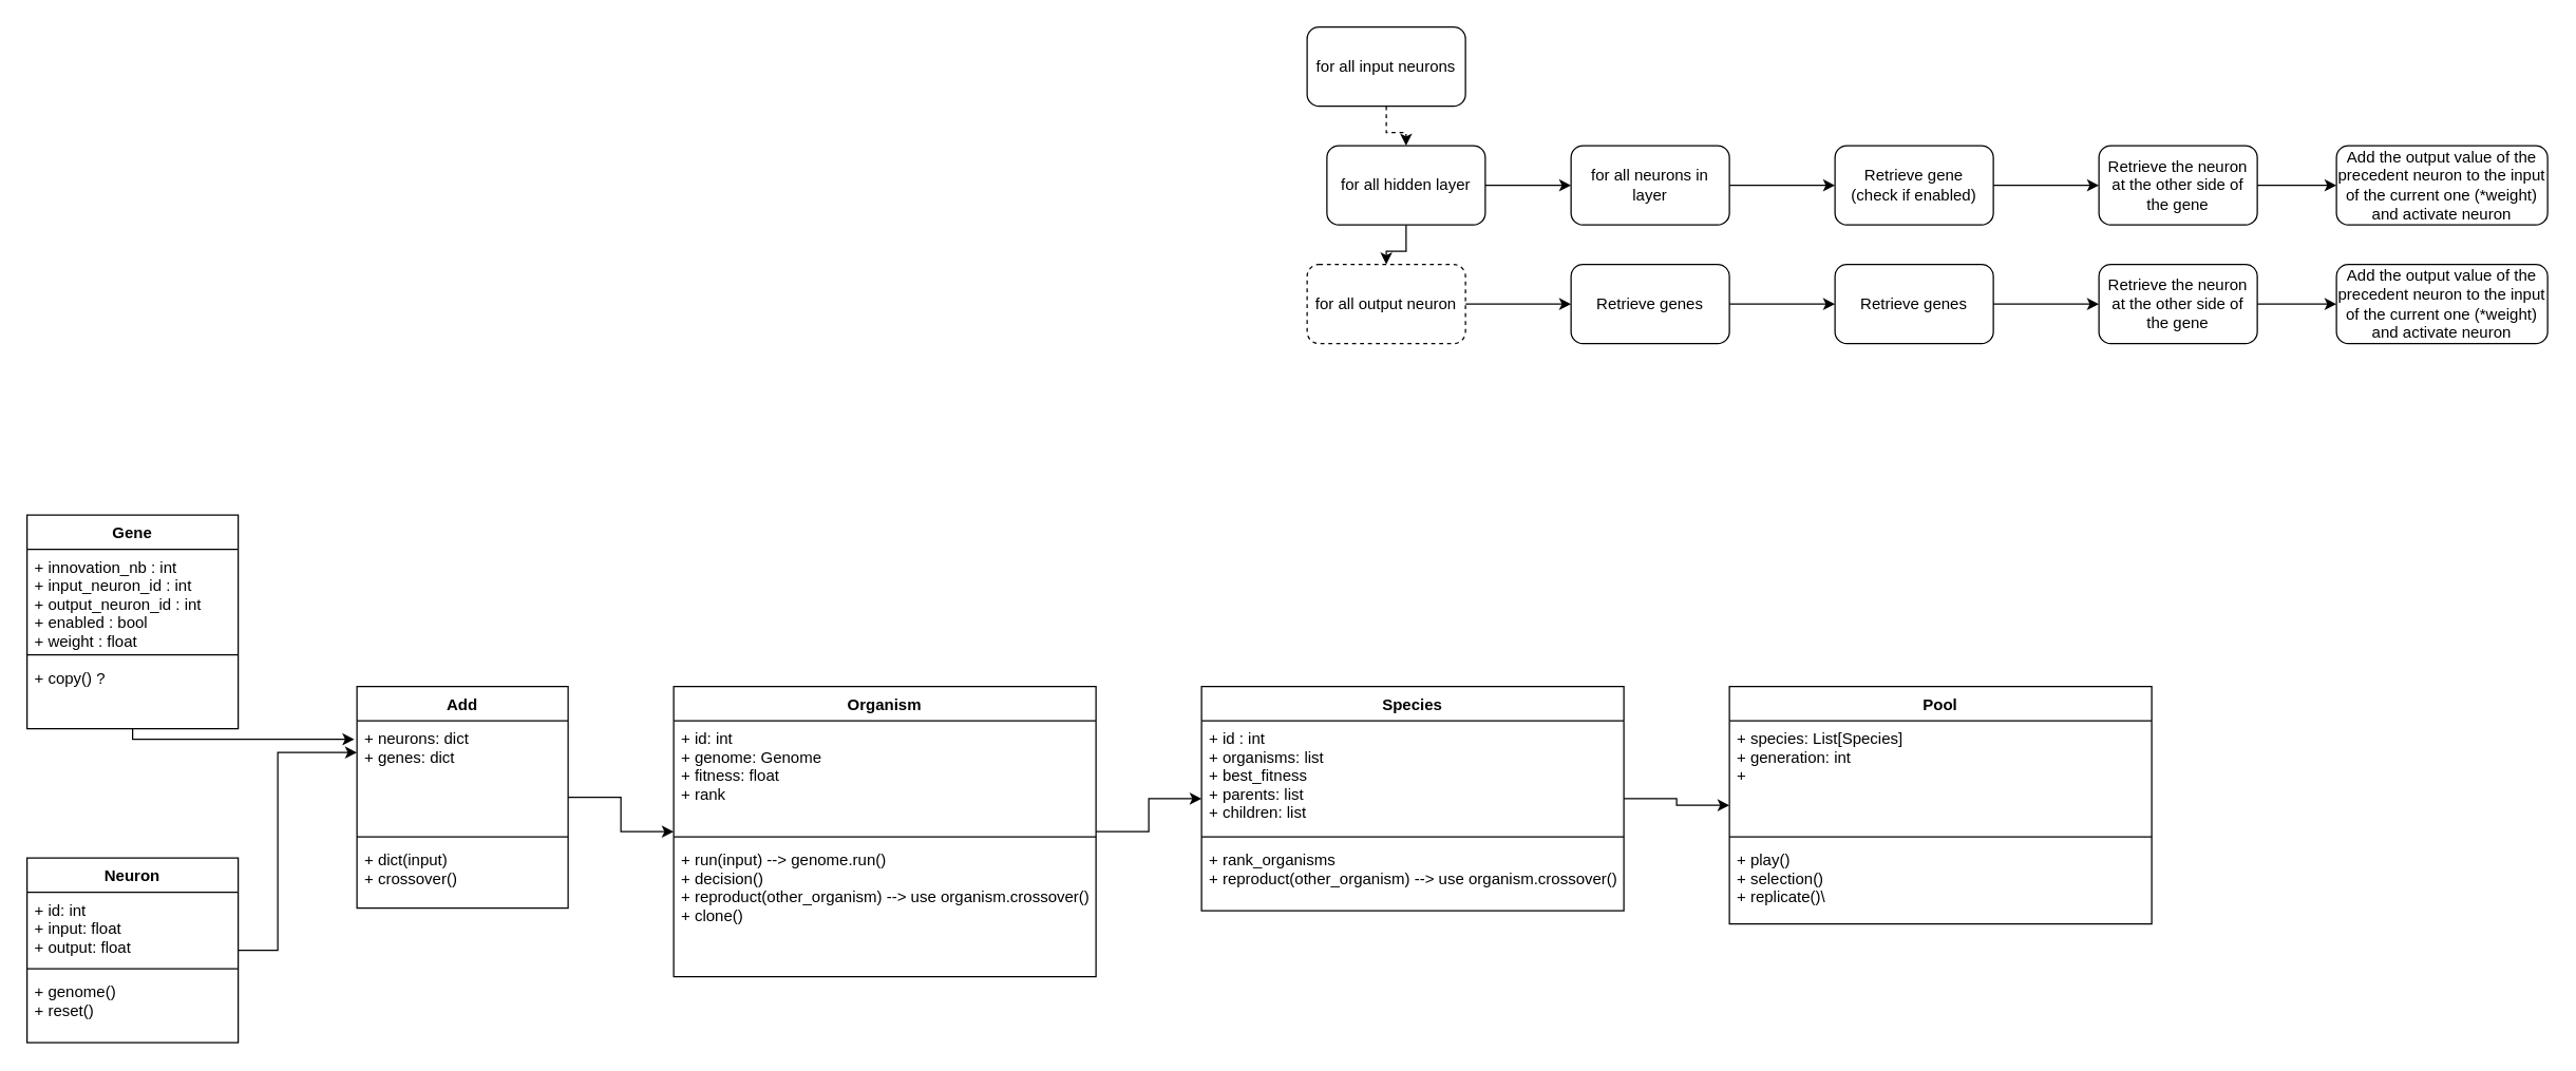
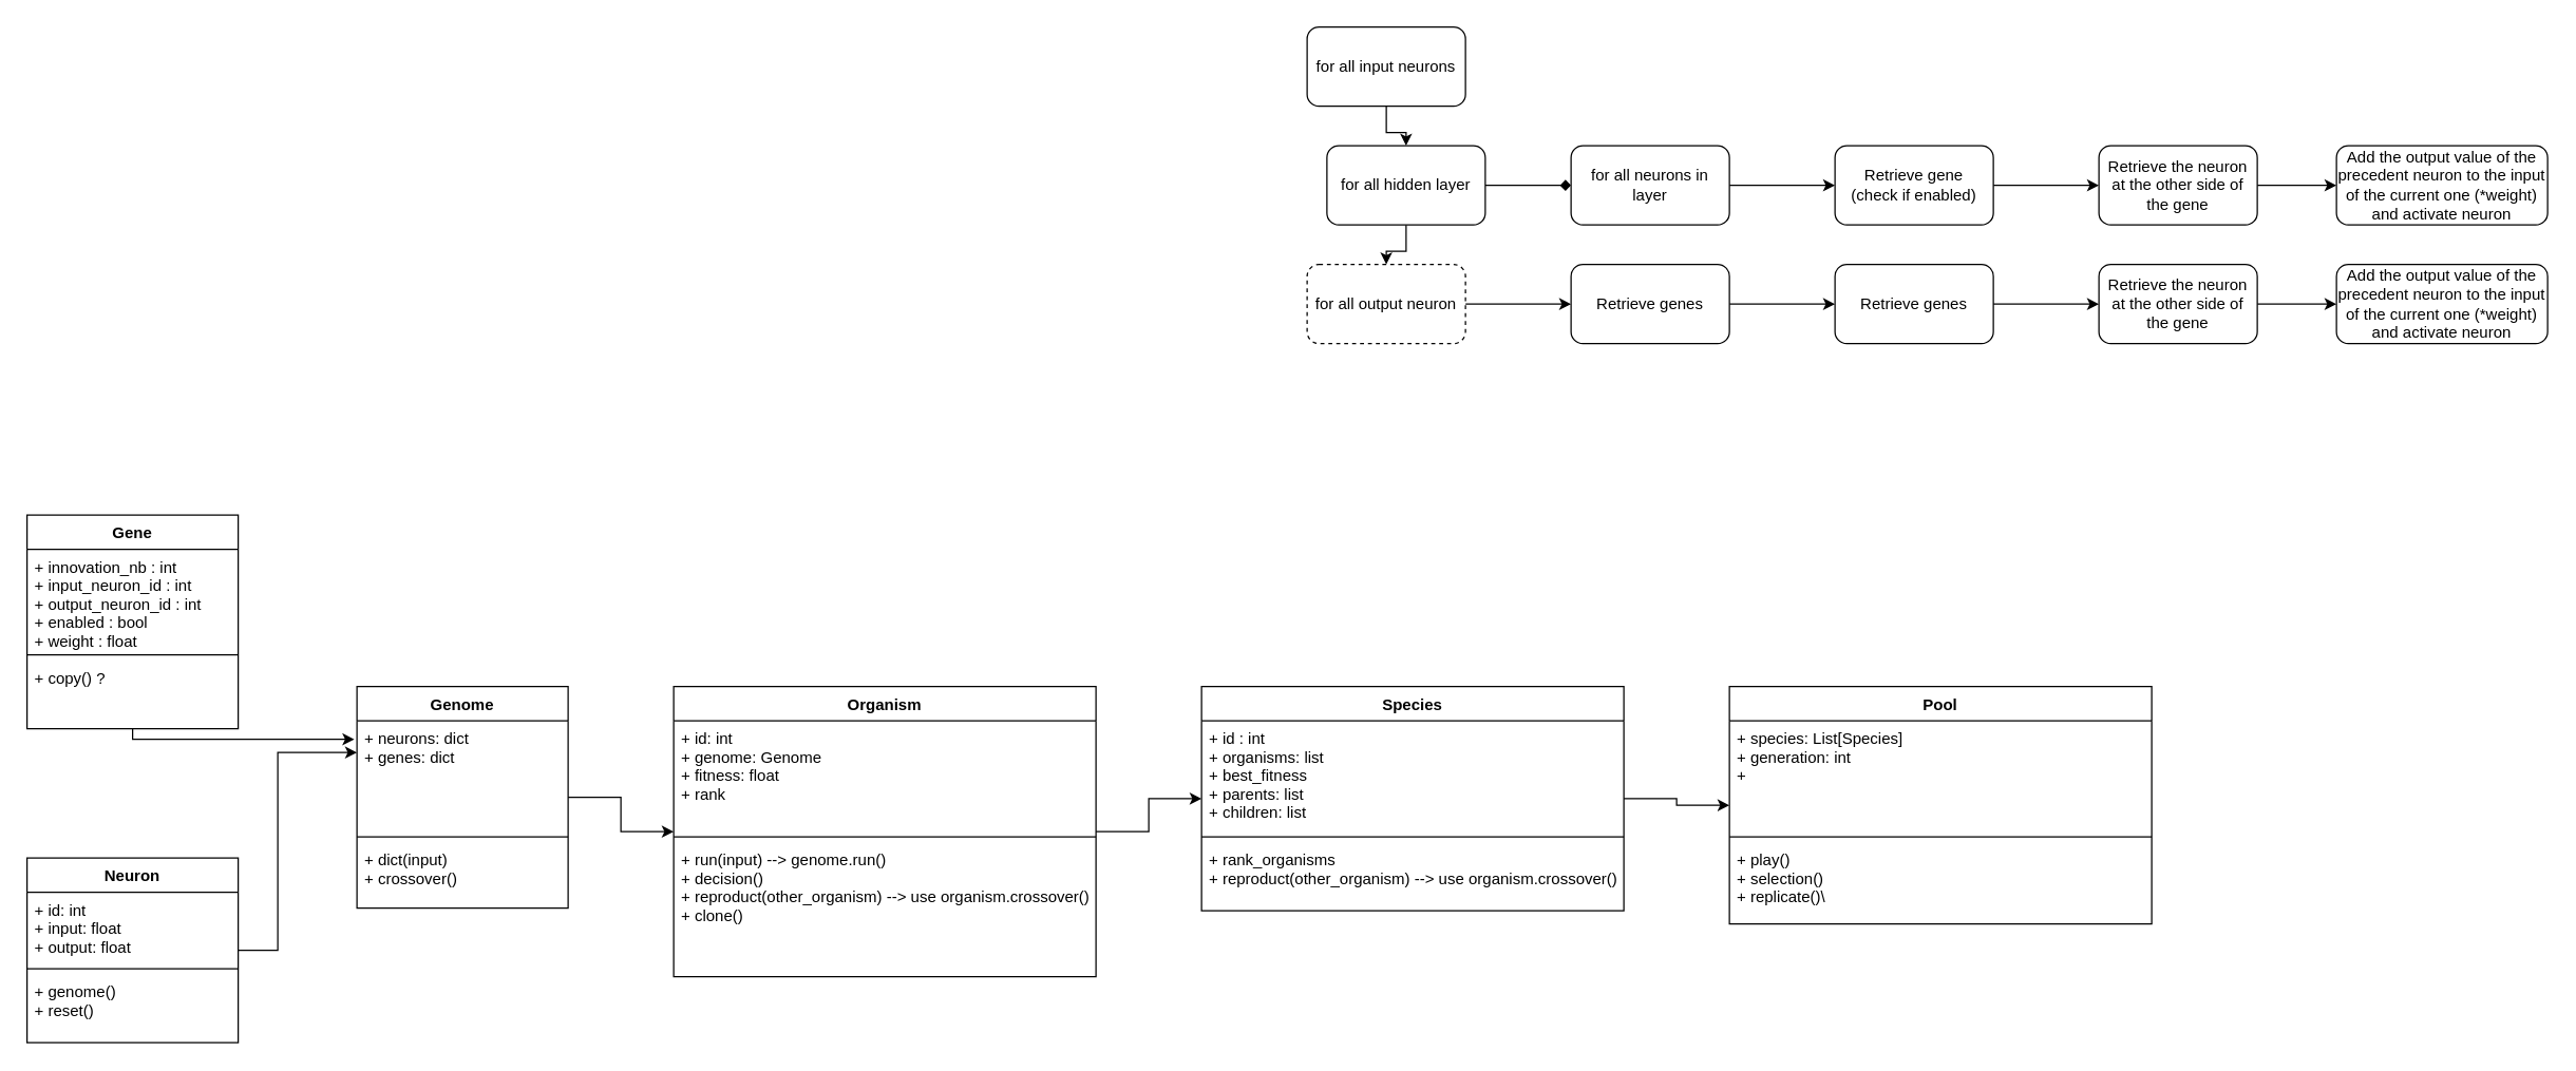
- <mxCell id="2" value="" style="edgeStyle=orthogonalEdgeStyle;rounded=0;orthogonalLoop=1;jettySize=auto;html=1;dashed=1;" edge="1" parent="1" source="3" target="6"><mxGeometry relative="1" as="geometry" /></mxCell>
+ <mxCell id="2" value="" style="edgeStyle=orthogonalEdgeStyle;rounded=0;orthogonalLoop=1;jettySize=auto;html=1;" edge="1" parent="1" source="3" target="6"><mxGeometry relative="1" as="geometry" /></mxCell>
- <mxCell id="4" value="" style="edgeStyle=orthogonalEdgeStyle;rounded=0;orthogonalLoop=1;jettySize=auto;html=1;" edge="1" parent="1" source="6" target="13"><mxGeometry relative="1" as="geometry" /></mxCell>
+ <mxCell id="4" value="" style="edgeStyle=orthogonalEdgeStyle;rounded=0;orthogonalLoop=1;jettySize=auto;html=1;endArrow=diamond;" edge="1" parent="1" source="6" target="13"><mxGeometry relative="1" as="geometry" /></mxCell>
- <mxCell id="34" value="Add&#10;" style="swimlane;fontStyle=1;align=center;verticalAlign=top;childLayout=stackLayout;horizontal=1;startSize=26;horizontalStack=0;resizeParent=1;resizeParentMax=0;resizeLast=0;collapsible=1;marginBottom=0;" vertex="1" parent="1"><mxGeometry x="270" y="520" width="160" height="168" as="geometry" /></mxCell>
+ <mxCell id="34" value="Genome&#10;" style="swimlane;fontStyle=1;align=center;verticalAlign=top;childLayout=stackLayout;horizontal=1;startSize=26;horizontalStack=0;resizeParent=1;resizeParentMax=0;resizeLast=0;collapsible=1;marginBottom=0;" vertex="1" parent="1"><mxGeometry x="270" y="520" width="160" height="168" as="geometry" /></mxCell>
